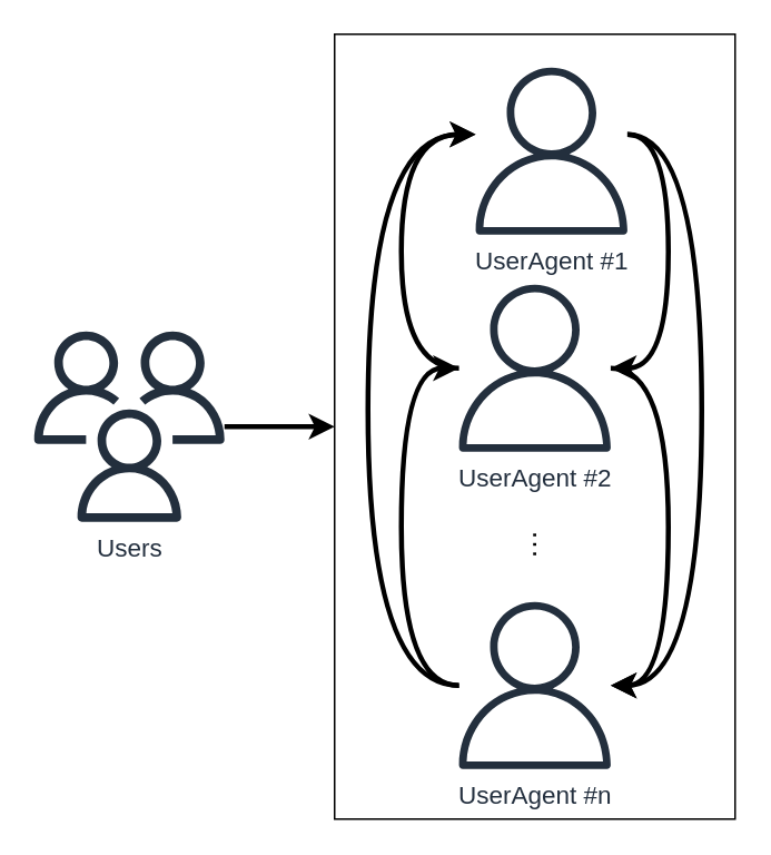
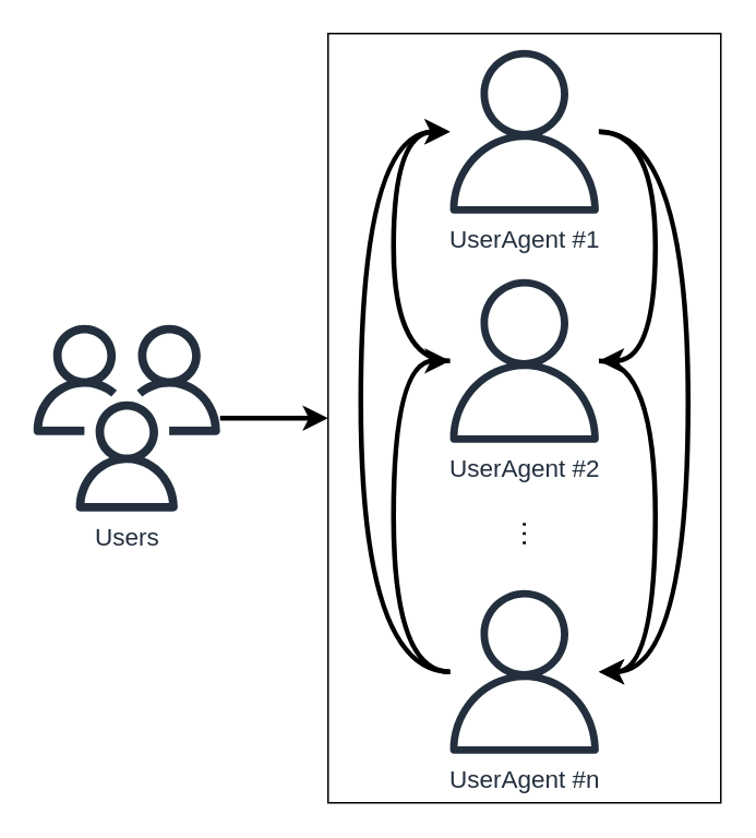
- <mxCell id="5" value="&lt;font style=&quot;font-size: 15px&quot;&gt;UserAgent #1&lt;/font&gt;" style="sketch=0;outlineConnect=0;fontColor=#232F3E;gradientColor=none;fillColor=#232F3D;strokeColor=none;dashed=0;verticalLabelPosition=bottom;verticalAlign=top;align=center;html=1;fontSize=12;fontStyle=0;aspect=fixed;pointerEvents=1;shape=mxgraph.aws4.user;" parent="1" vertex="1"><mxGeometry x="280" y="40" width="100" height="100" as="geometry" /></mxCell>
+ <mxCell id="5" value="&lt;font style=&quot;font-size: 15px&quot;&gt;UserAgent #1&lt;/font&gt;" style="sketch=0;outlineConnect=0;fontColor=#232F3E;gradientColor=none;fillColor=#232F3D;strokeColor=none;dashed=0;verticalLabelPosition=bottom;verticalAlign=top;align=center;html=1;fontSize=12;fontStyle=0;aspect=fixed;pointerEvents=1;shape=mxgraph.aws4.user;" parent="1" vertex="1"><mxGeometry x="270" y="30" width="100" height="100" as="geometry" /></mxCell>
